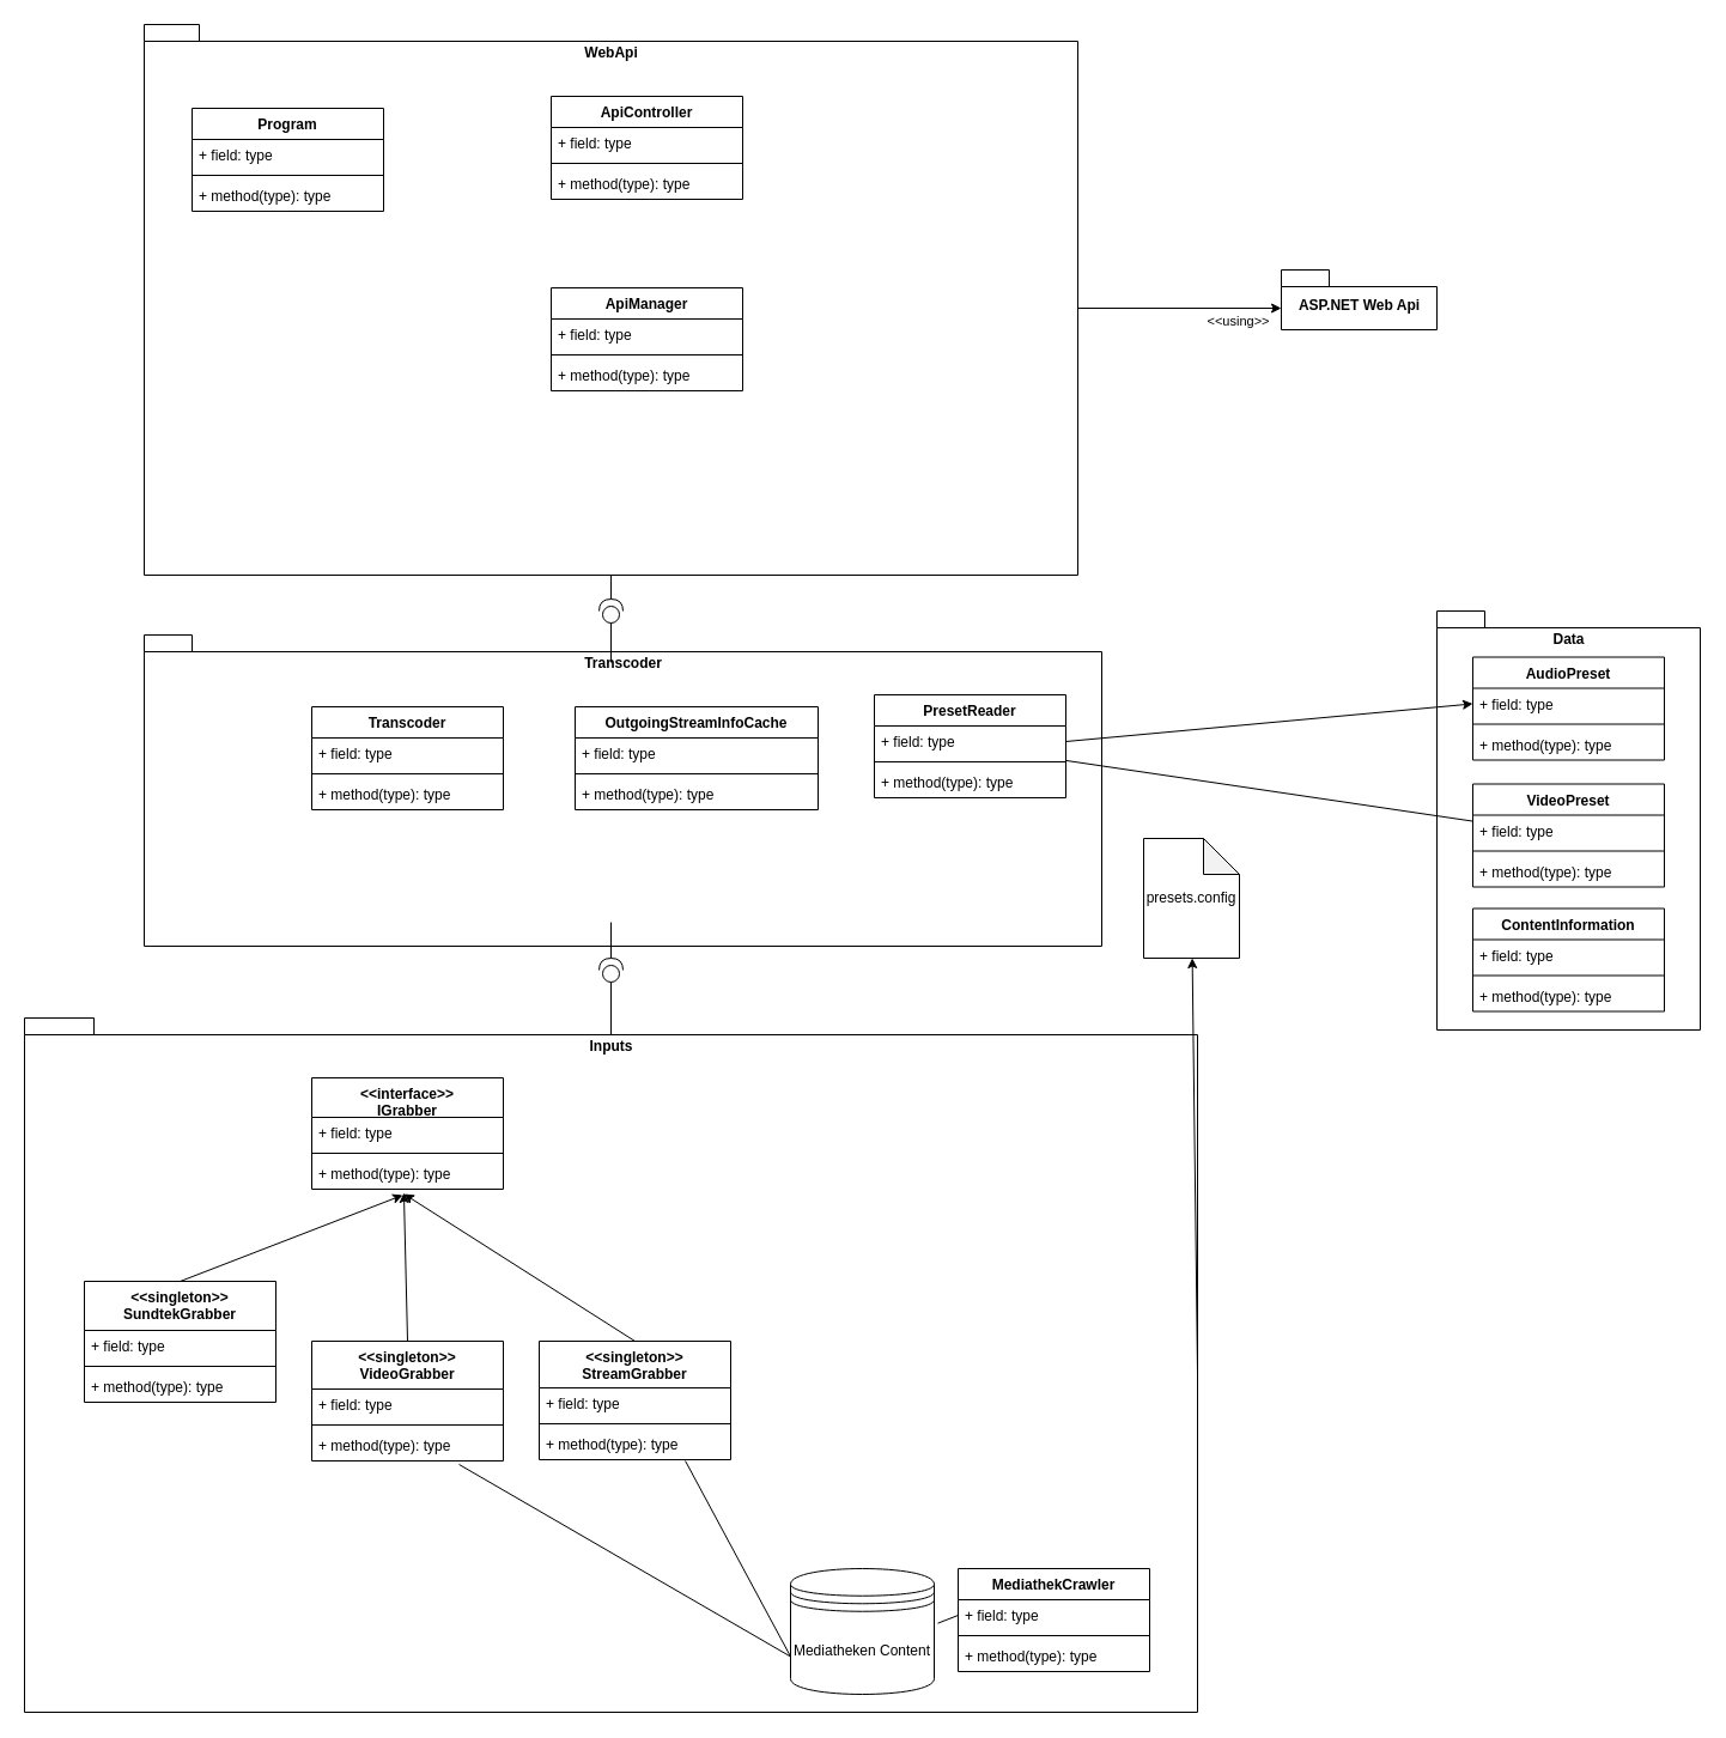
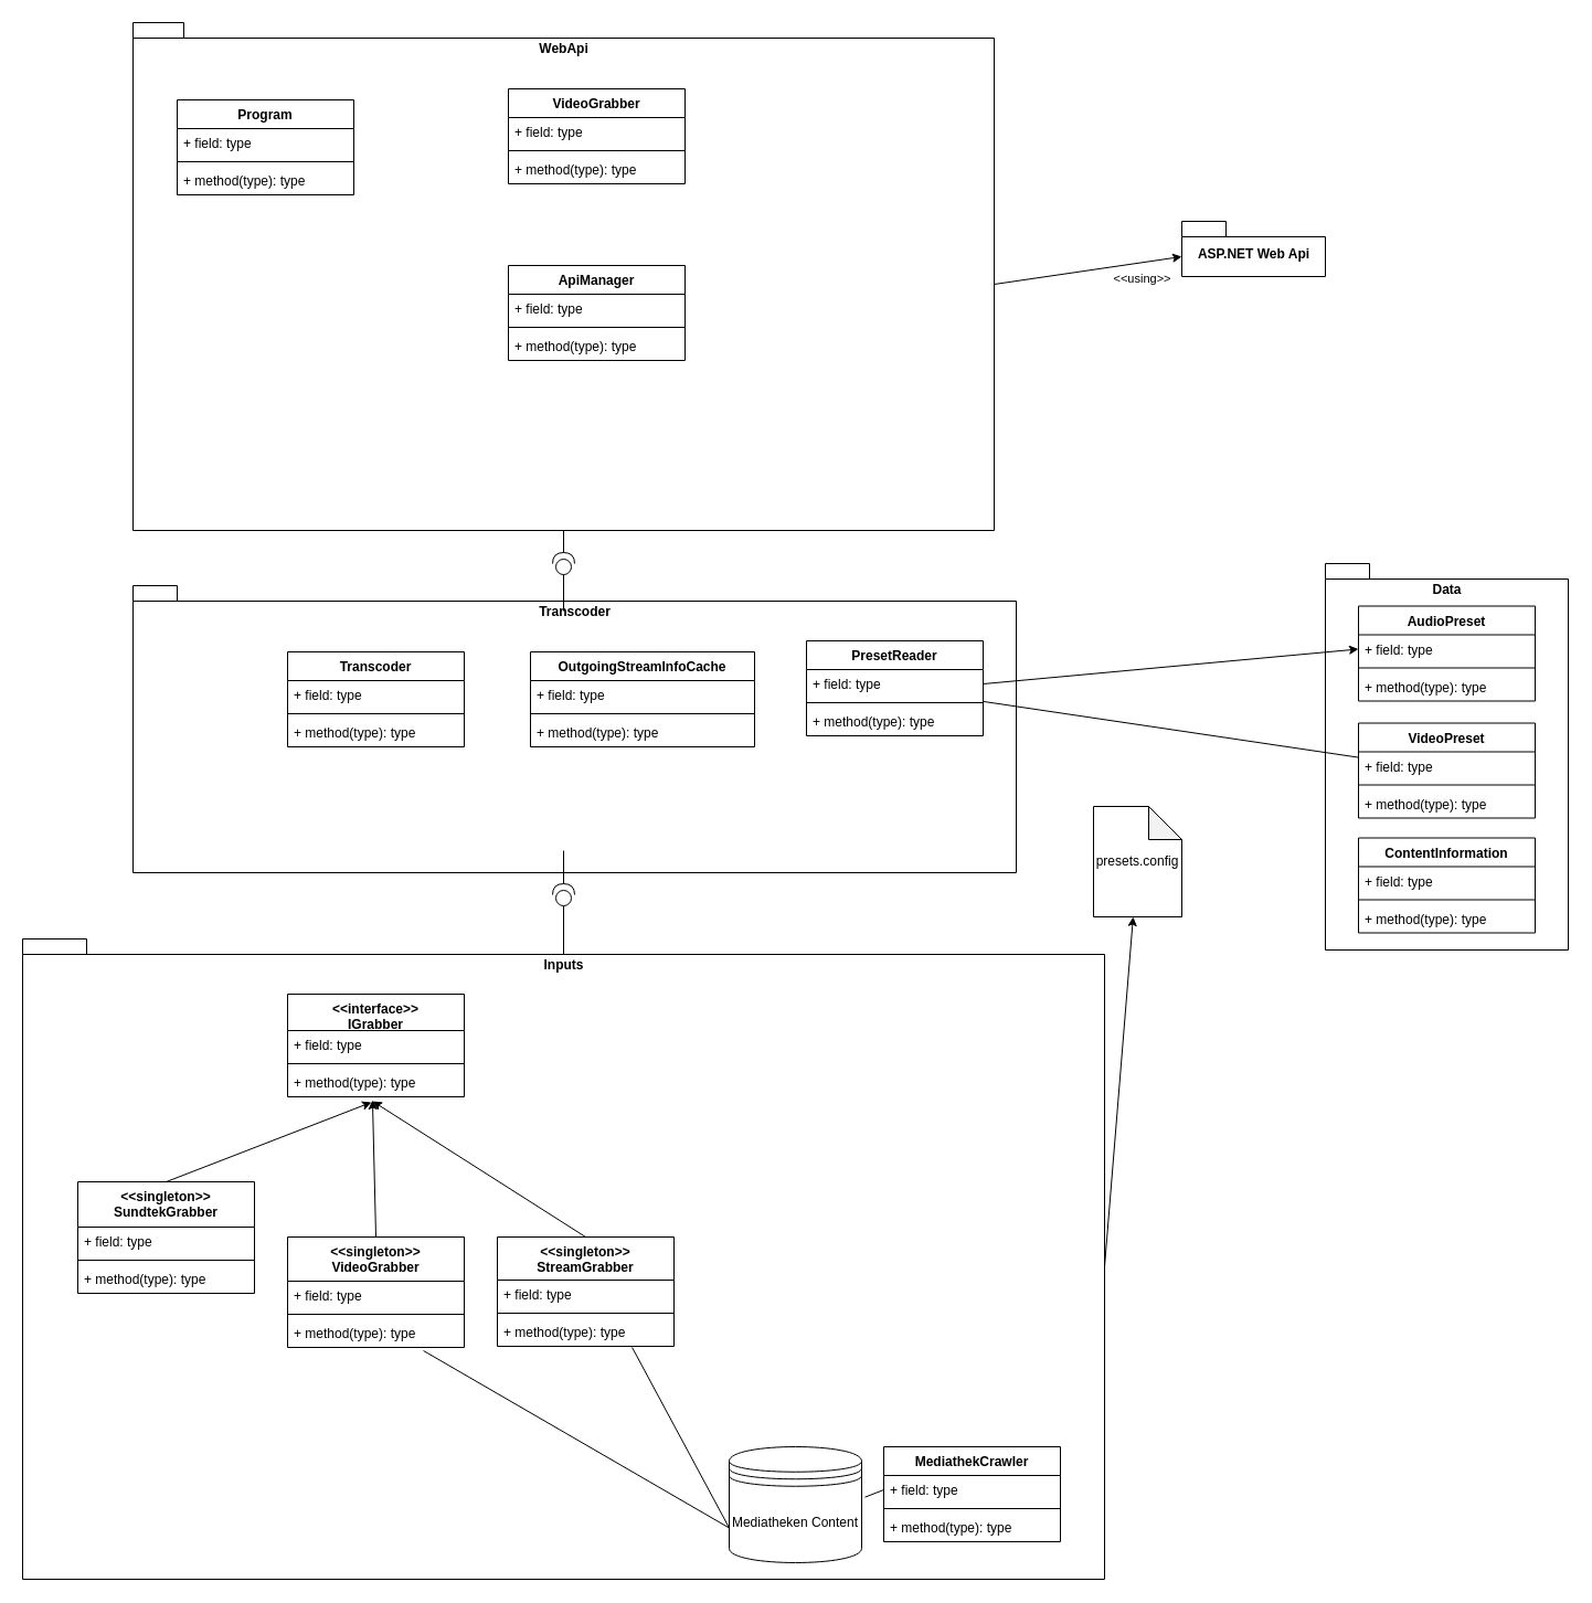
- <mxCell id="41" value="ApiController" style="swimlane;fontStyle=1;align=center;verticalAlign=top;childLayout=stackLayout;horizontal=1;startSize=26;horizontalStack=0;resizeParent=1;resizeParentMax=0;resizeLast=0;collapsible=1;marginBottom=0;" parent="1" vertex="1"><mxGeometry x="460" y="80" width="160" height="86" as="geometry" /></mxCell>
+ <mxCell id="41" value="VideoGrabber" style="swimlane;fontStyle=1;align=center;verticalAlign=top;childLayout=stackLayout;horizontal=1;startSize=26;horizontalStack=0;resizeParent=1;resizeParentMax=0;resizeLast=0;collapsible=1;marginBottom=0;" parent="1" vertex="1"><mxGeometry x="460" y="80" width="160" height="86" as="geometry" /></mxCell>
- <mxCell id="31" value="ASP.NET Web Api" style="shape=folder;fontStyle=1;spacingTop=10;tabWidth=40;tabHeight=14;tabPosition=left;html=1;" parent="1" vertex="1"><mxGeometry x="1070" y="225" width="130" height="50" as="geometry" /></mxCell>
+ <mxCell id="31" value="ASP.NET Web Api" style="shape=folder;fontStyle=1;spacingTop=10;tabWidth=40;tabHeight=14;tabPosition=left;html=1;" parent="1" vertex="1"><mxGeometry x="1070" y="200" width="130" height="50" as="geometry" /></mxCell>
- <mxCell id="68" value="presets.config" style="shape=note;whiteSpace=wrap;html=1;backgroundOutline=1;darkOpacity=0.05;" vertex="1" parent="1"><mxGeometry x="955" y="700" width="80" height="100" as="geometry" /></mxCell>
+ <mxCell id="68" value="presets.config" style="shape=note;whiteSpace=wrap;html=1;backgroundOutline=1;darkOpacity=0.05;" vertex="1" parent="1"><mxGeometry x="990" y="730" width="80" height="100" as="geometry" /></mxCell>
